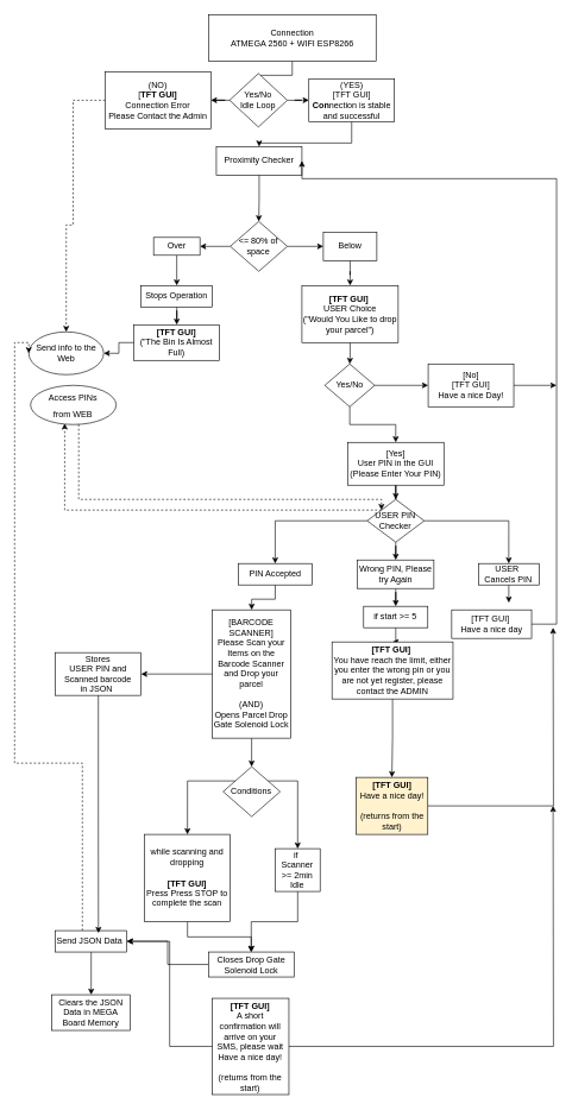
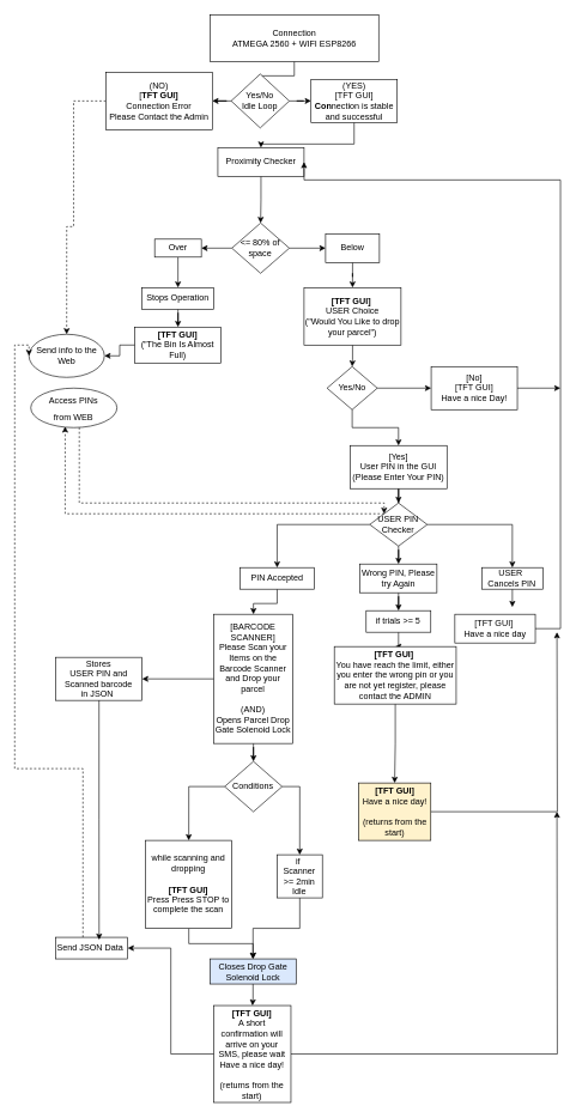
- <mxCell id="29" value="if start &amp;gt;= 5" style="rounded=0;whiteSpace=wrap;html=1;" vertex="1" parent="1"><mxGeometry x="509.36" y="850" width="90" height="30" as="geometry" /></mxCell>
+ <mxCell id="29" value="if trials &amp;gt;= 5" style="rounded=0;whiteSpace=wrap;html=1;" vertex="1" parent="1"><mxGeometry x="509.36" y="850" width="90" height="30" as="geometry" /></mxCell>
- <mxCell id="58" value="Conditions" style="rhombus;whiteSpace=wrap;html=1;" vertex="1" parent="1"><mxGeometry x="312.36" y="1075" width="80" height="70" as="geometry" /></mxCell>
+ <mxCell id="58" value="Conditions" style="rhombus;whiteSpace=wrap;html=1;" vertex="1" parent="1"><mxGeometry x="312.36" y="1060" width="80" height="70" as="geometry" /></mxCell>
- <mxCell id="74" style="edgeStyle=orthogonalEdgeStyle;rounded=0;orthogonalLoop=1;jettySize=auto;html=1;" edge="1" parent="1" source="75" target="50"><mxGeometry relative="1" as="geometry" /></mxCell>
+ <mxCell id="74" style="edgeStyle=orthogonalEdgeStyle;rounded=0;orthogonalLoop=1;jettySize=auto;html=1;entryX=0.5;entryY=0;entryDx=0;entryDy=0;" edge="1" parent="1" source="75" target="63"><mxGeometry relative="1" as="geometry" /></mxCell>
- <mxCell id="75" value="Closes Drop Gate Solenoid Lock" style="rounded=0;whiteSpace=wrap;html=1;" vertex="1" parent="1"><mxGeometry x="291.79" y="1335" width="120" height="35" as="geometry" /></mxCell>
+ <mxCell id="75" value="Closes Drop Gate Solenoid Lock" style="rounded=0;whiteSpace=wrap;html=1;fillColor=#dae8fc;" vertex="1" parent="1"><mxGeometry x="291.79" y="1335" width="120" height="35" as="geometry" /></mxCell>
- <mxCell id="49" style="edgeStyle=orthogonalEdgeStyle;rounded=0;orthogonalLoop=1;jettySize=auto;html=1;" edge="1" parent="1" source="50" target="51"><mxGeometry relative="1" as="geometry" /></mxCell>
- <mxCell id="51" value="Clears the JSON Data in MEGA Board Memory" style="rounded=0;whiteSpace=wrap;html=1;" vertex="1" parent="1"><mxGeometry x="72.36" y="1395" width="110" height="50" as="geometry" /></mxCell>
